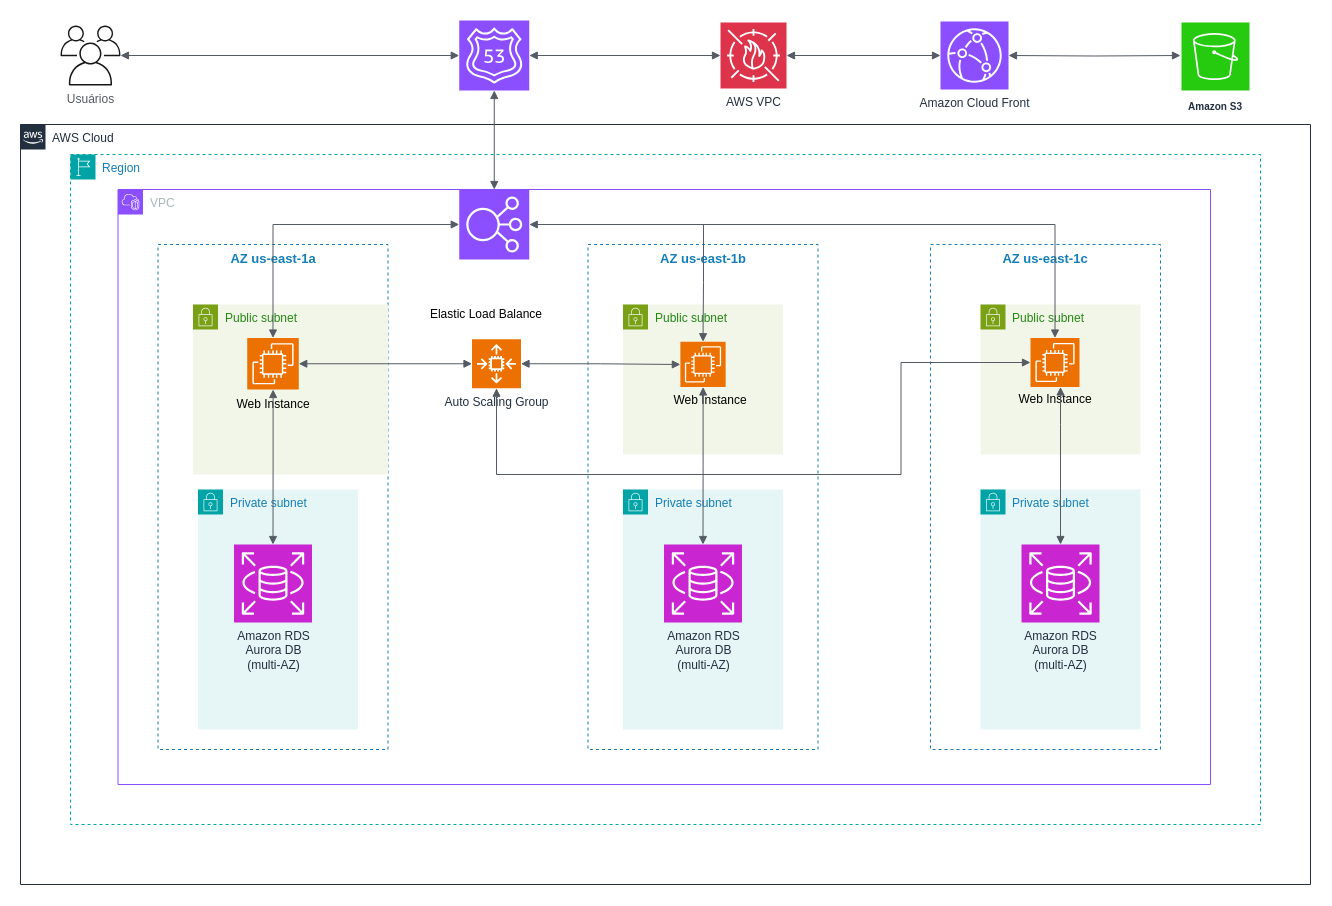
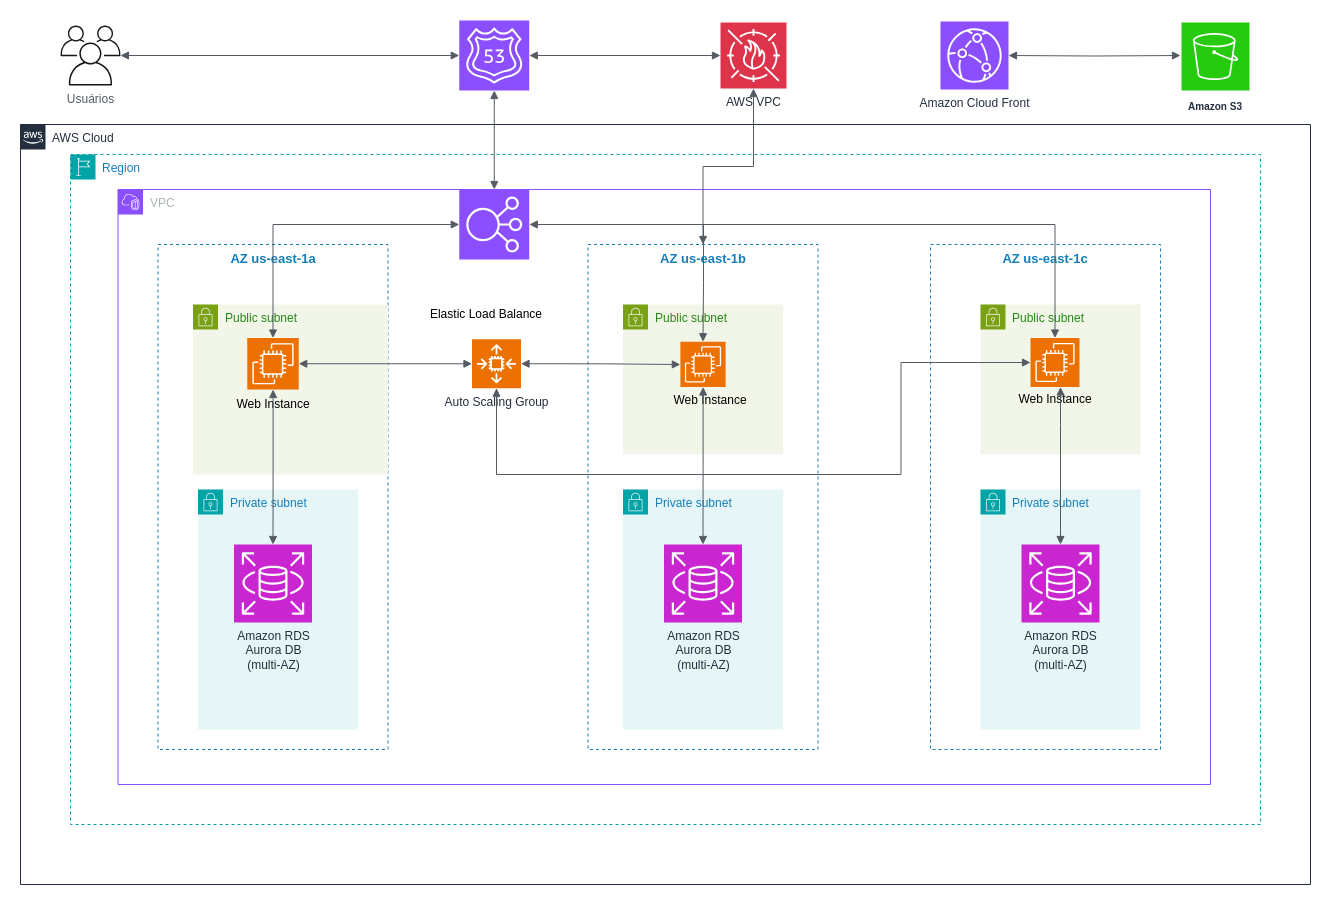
- <mxCell id="38" value="" style="edgeStyle=orthogonalEdgeStyle;html=1;endArrow=block;elbow=vertical;startArrow=block;startFill=1;endFill=1;strokeColor=#545B64;rounded=0;entryX=0;entryY=0.5;entryDx=0;entryDy=0;entryPerimeter=0;" edge="1" parent="1" source="42" target="37"><mxGeometry width="100" relative="1" as="geometry"><mxPoint x="690" y="64" as="sourcePoint" /><mxPoint x="790" y="64" as="targetPoint" /></mxGeometry></mxCell>
+ <mxCell id="38" value="" style="edgeStyle=orthogonalEdgeStyle;html=1;endArrow=block;elbow=vertical;startArrow=block;startFill=1;endFill=1;strokeColor=#545B64;rounded=0;" edge="1" parent="1" source="42" target="10"><mxGeometry width="100" relative="1" as="geometry"><mxPoint x="690" y="64" as="sourcePoint" /><mxPoint x="790" y="64" as="targetPoint" /></mxGeometry></mxCell>
